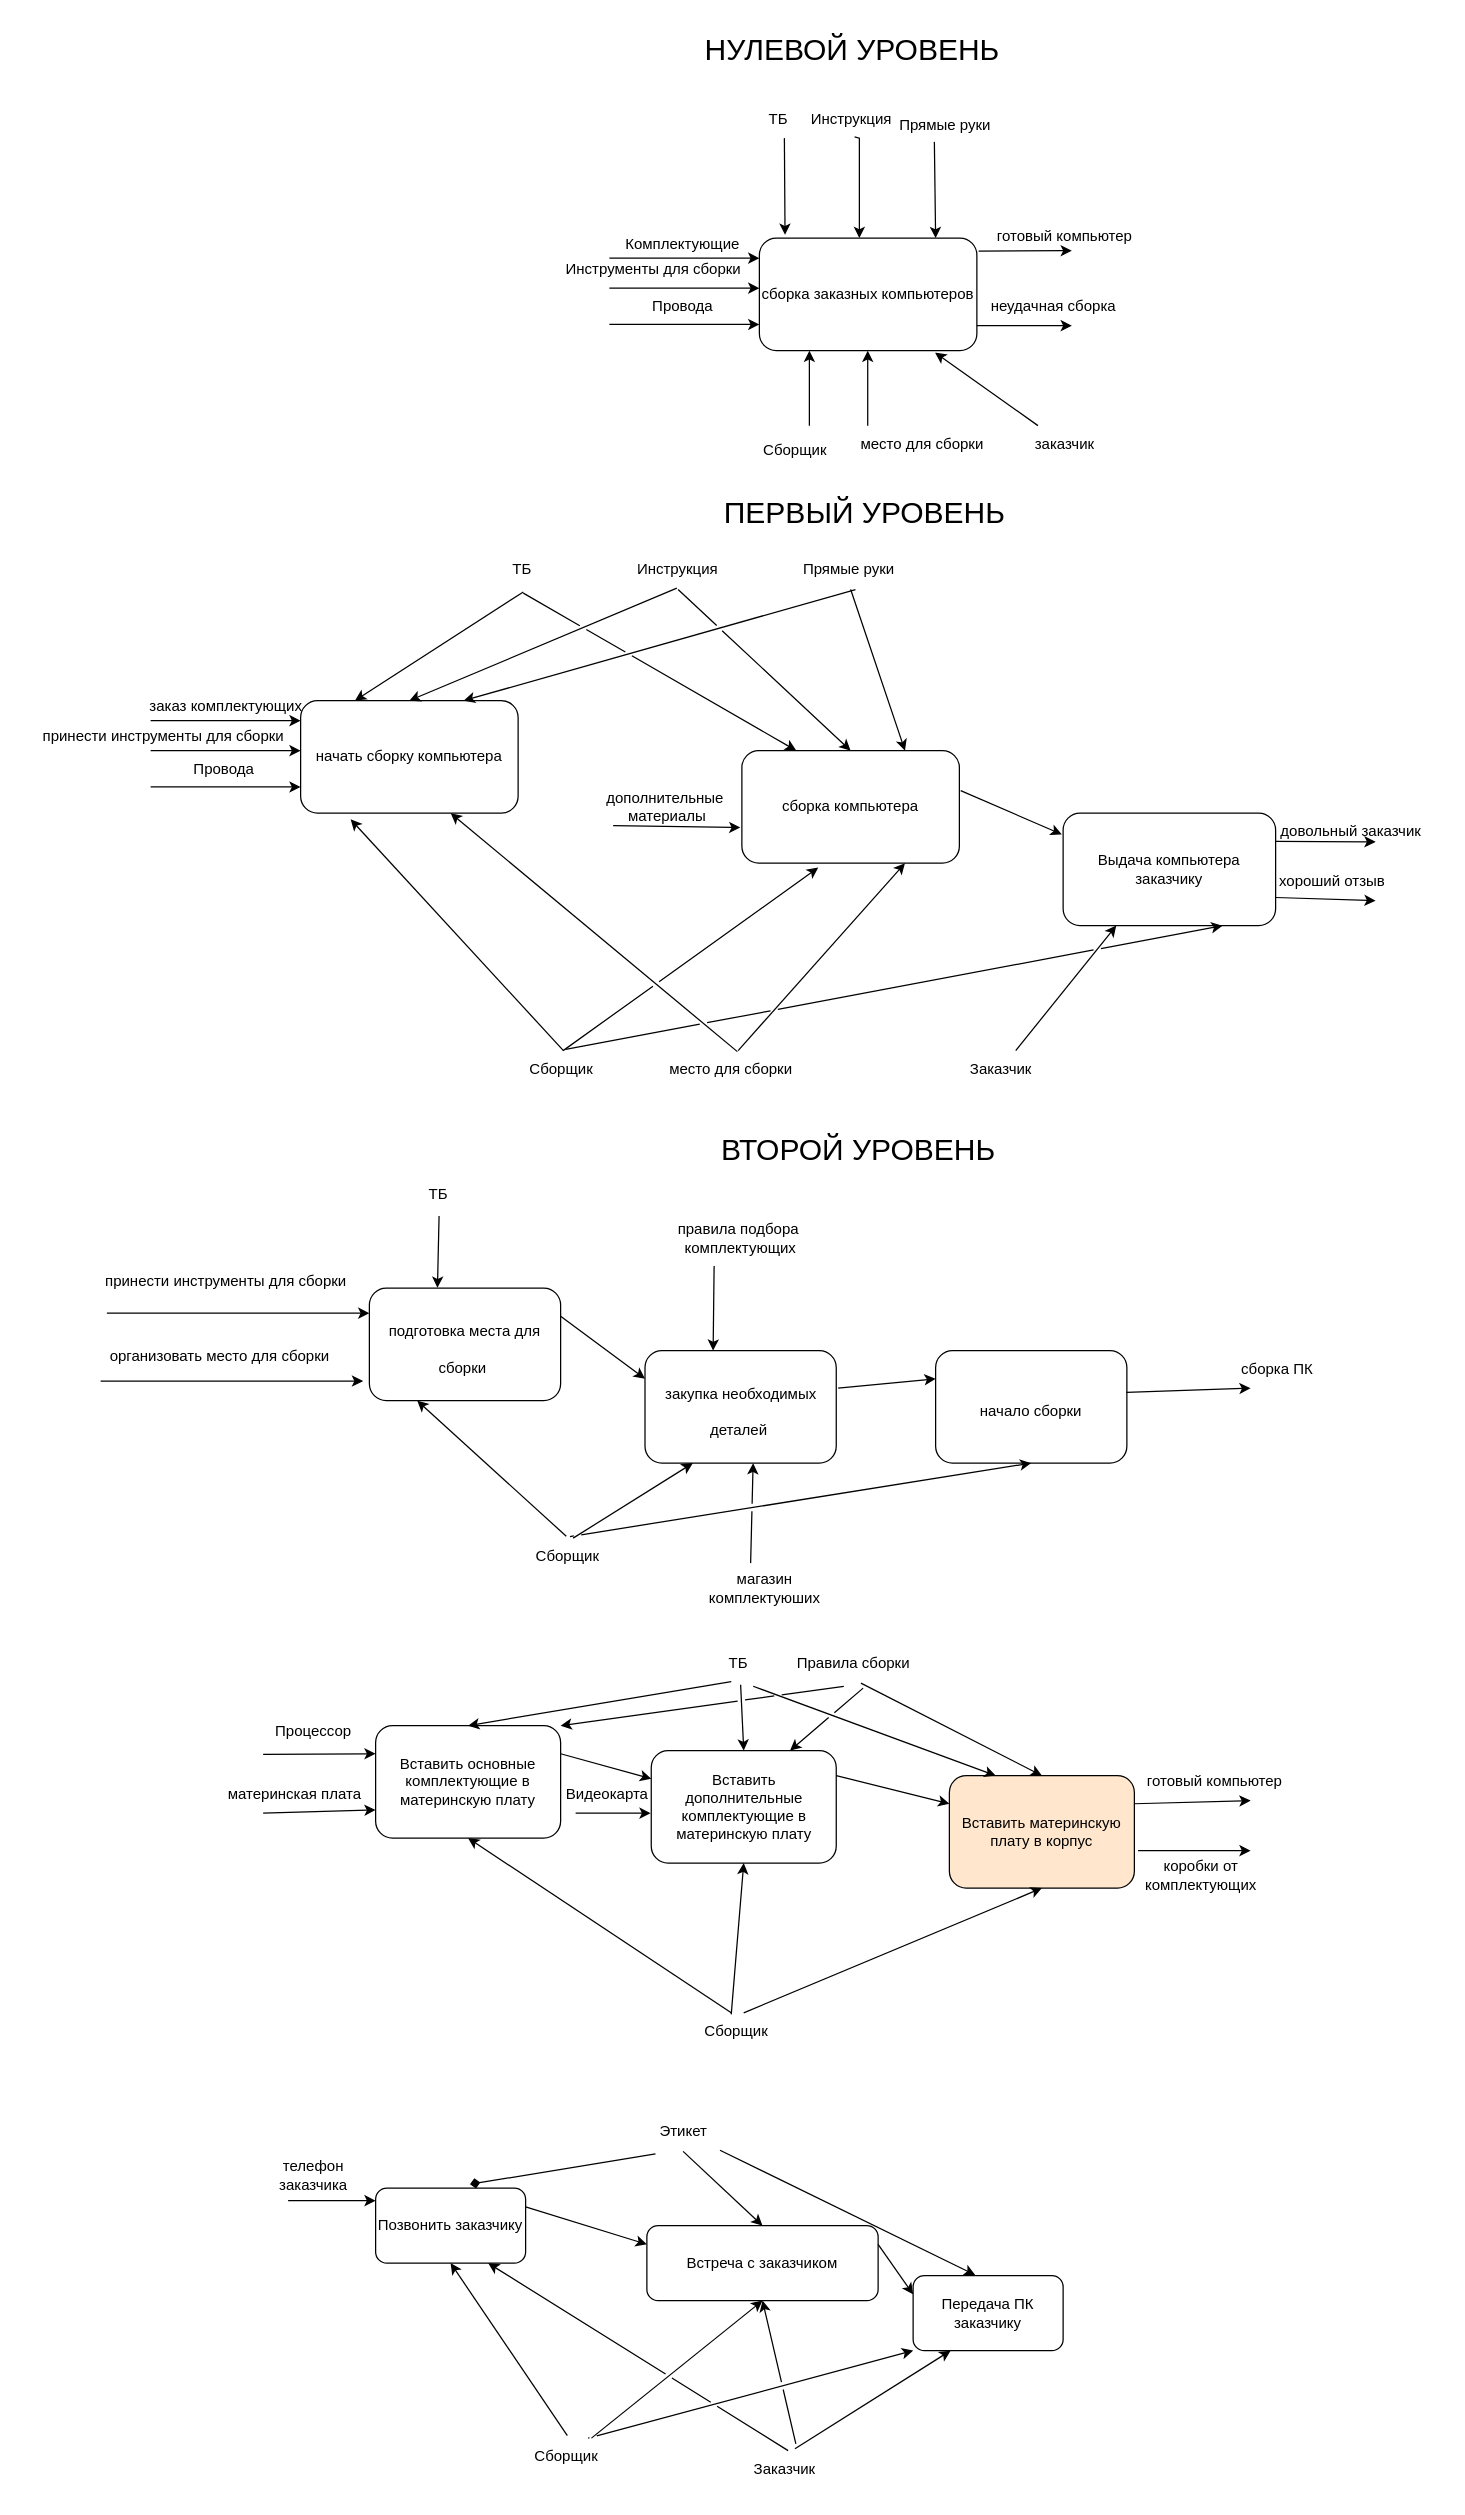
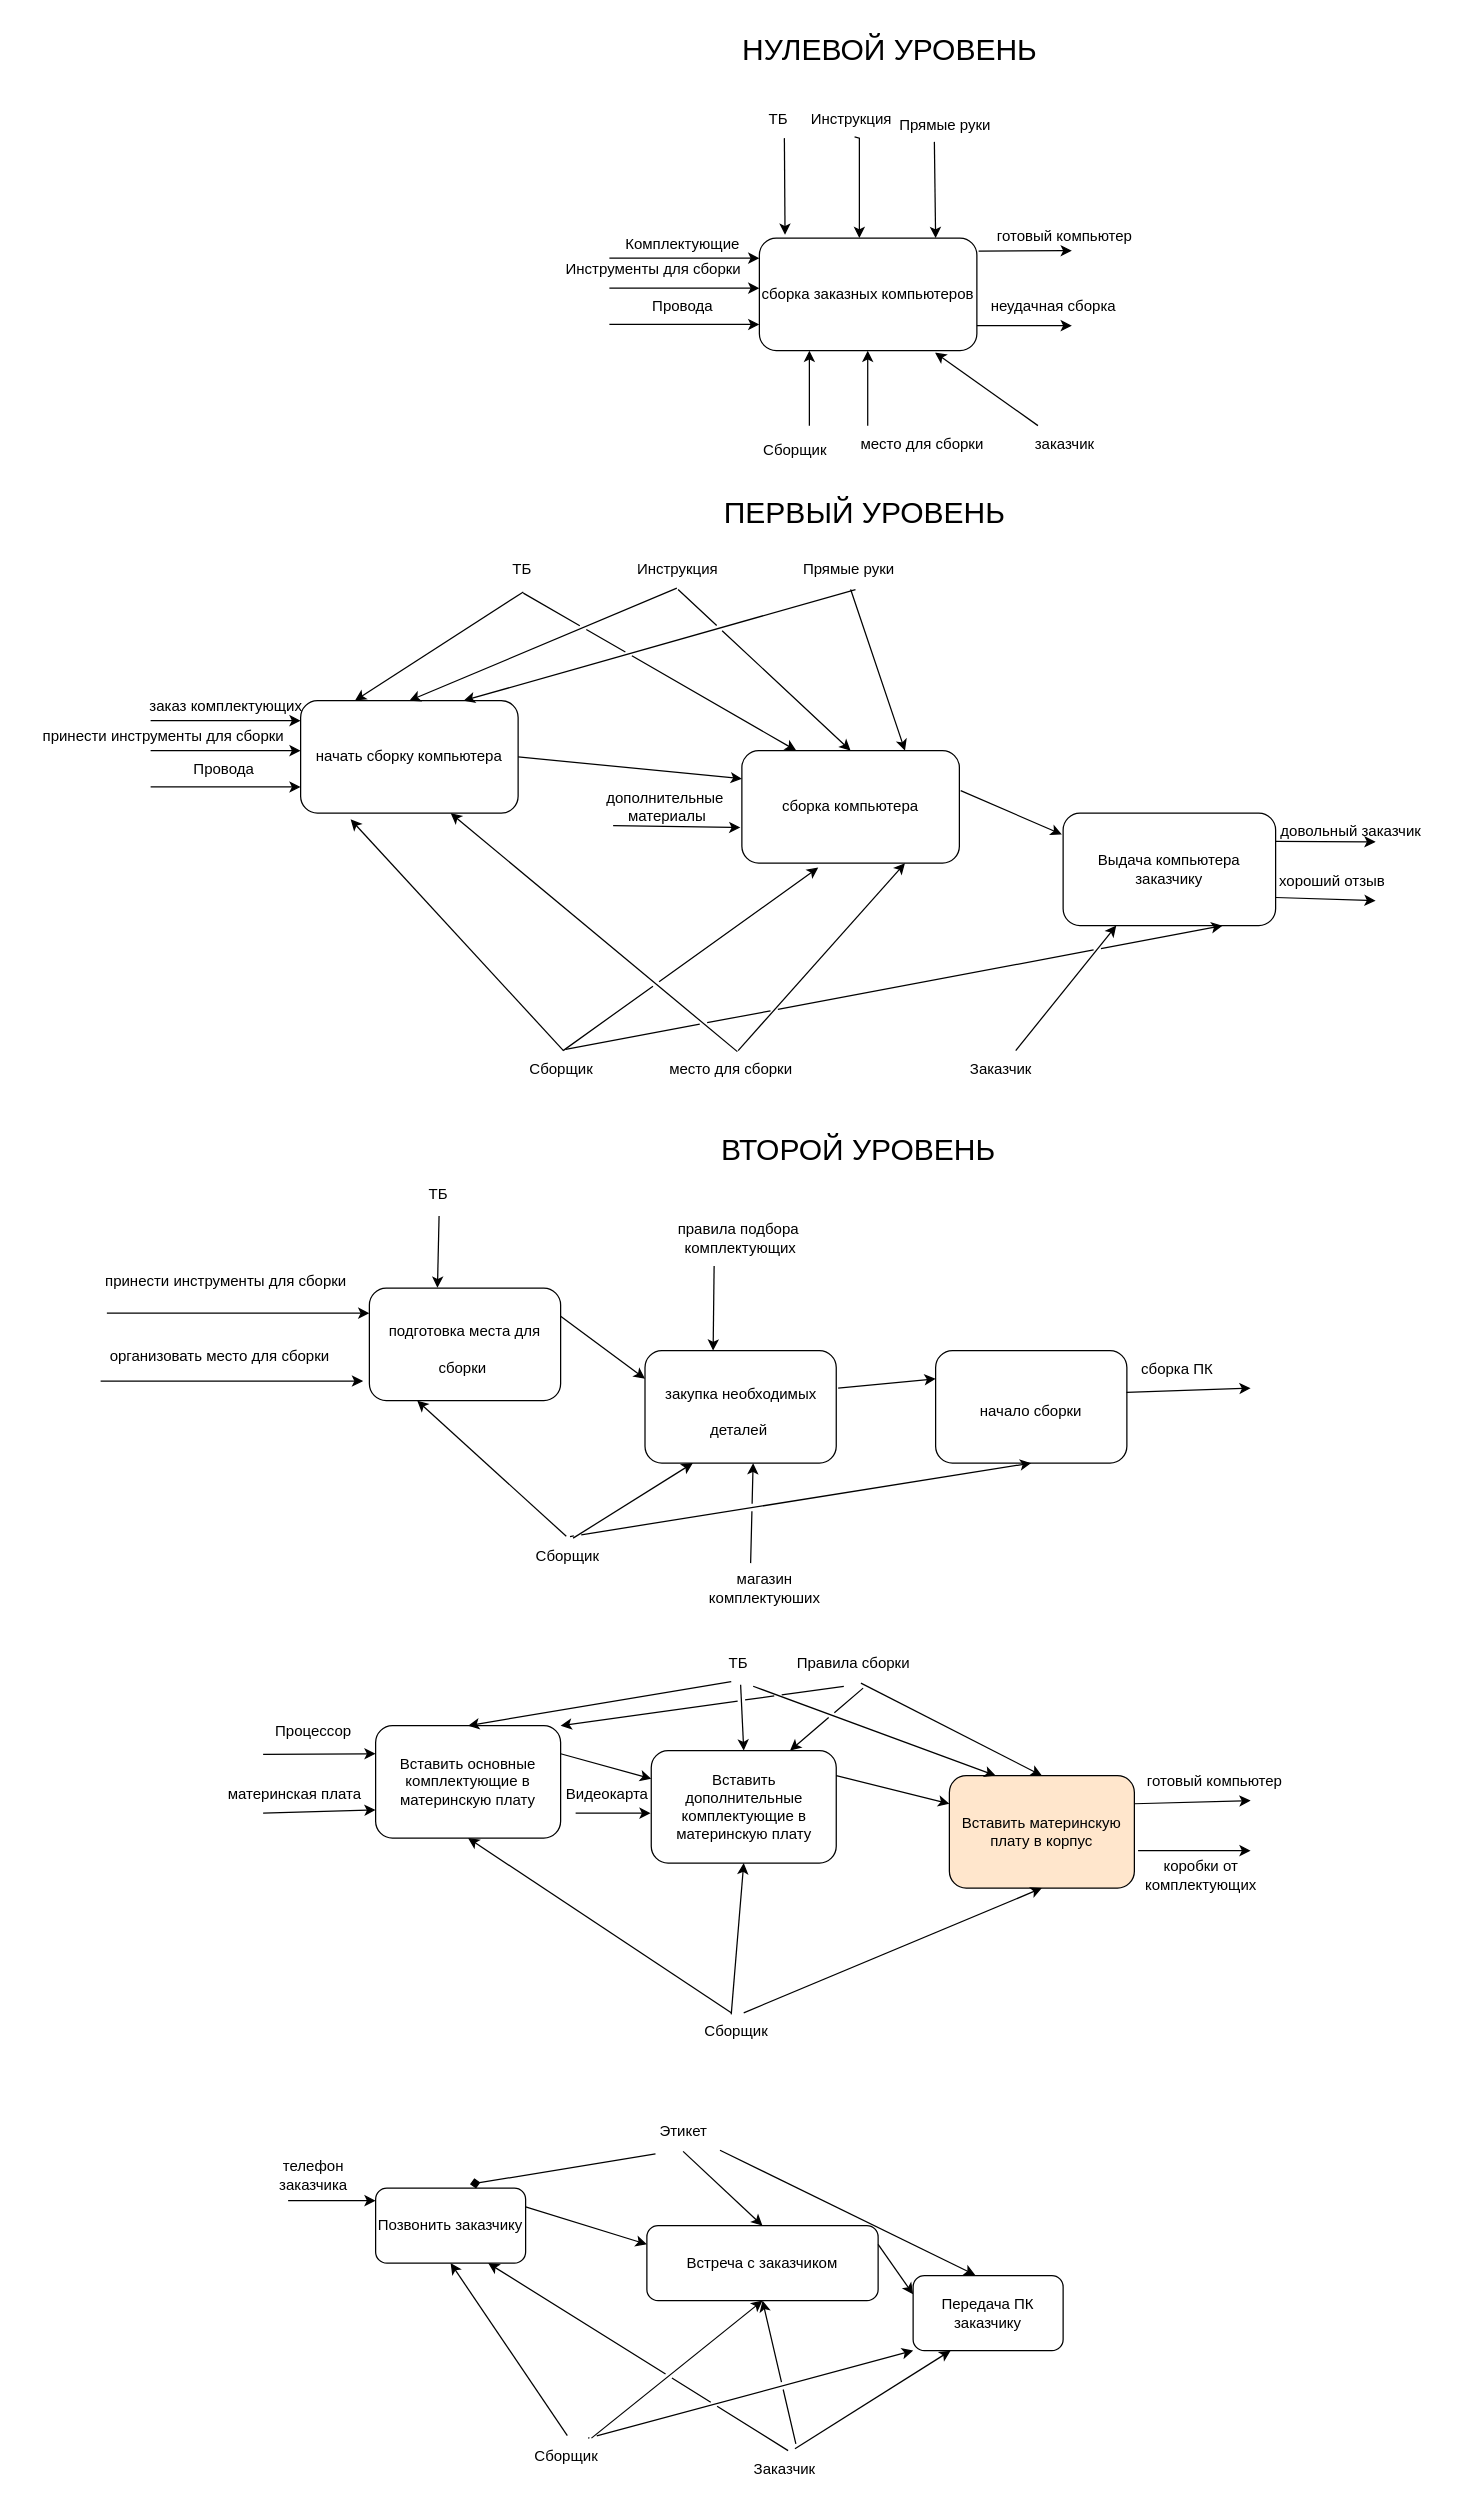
- <mxCell id="60" value="&lt;font style=&quot;font-size: 24px;&quot;&gt;НУЛЕВОЙ УРОВЕНЬ&lt;/font&gt;" style="text;html=1;align=center;verticalAlign=middle;resizable=0;points=[];autosize=1;strokeColor=none;fillColor=none;" parent="1" vertex="1"><mxGeometry x="551" y="20" width="260" height="40" as="geometry" /></mxCell>
+ <mxCell id="60" value="&lt;font style=&quot;font-size: 24px;&quot;&gt;НУЛЕВОЙ УРОВЕНЬ&lt;/font&gt;" style="text;html=1;align=center;verticalAlign=middle;resizable=0;points=[];autosize=1;strokeColor=none;fillColor=none;" parent="1" vertex="1"><mxGeometry x="581" y="20" width="260" height="40" as="geometry" /></mxCell>
+ <mxCell id="40" value="" style="endArrow=classic;html=1;rounded=0;jumpStyle=gap;exitX=1;exitY=0.5;exitDx=0;exitDy=0;entryX=0;entryY=0.25;entryDx=0;entryDy=0;" parent="1" source="23" target="37" edge="1"><mxGeometry width="50" height="50" relative="1" as="geometry"><mxPoint x="430" y="600" as="sourcePoint" /><mxPoint x="480" y="550" as="targetPoint" /></mxGeometry></mxCell>
- <mxCell id="83" value="сборка ПК" style="text;html=1;align=center;verticalAlign=middle;resizable=0;points=[];autosize=1;strokeColor=none;fillColor=none;fontSize=12;" parent="1" vertex="1"><mxGeometry x="981" y="1080" width="80" height="30" as="geometry" /></mxCell>
+ <mxCell id="83" value="сборка ПК" style="text;html=1;align=center;verticalAlign=middle;resizable=0;points=[];autosize=1;strokeColor=none;fillColor=none;fontSize=12;" parent="1" vertex="1"><mxGeometry x="901" y="1080" width="80" height="30" as="geometry" /></mxCell>
